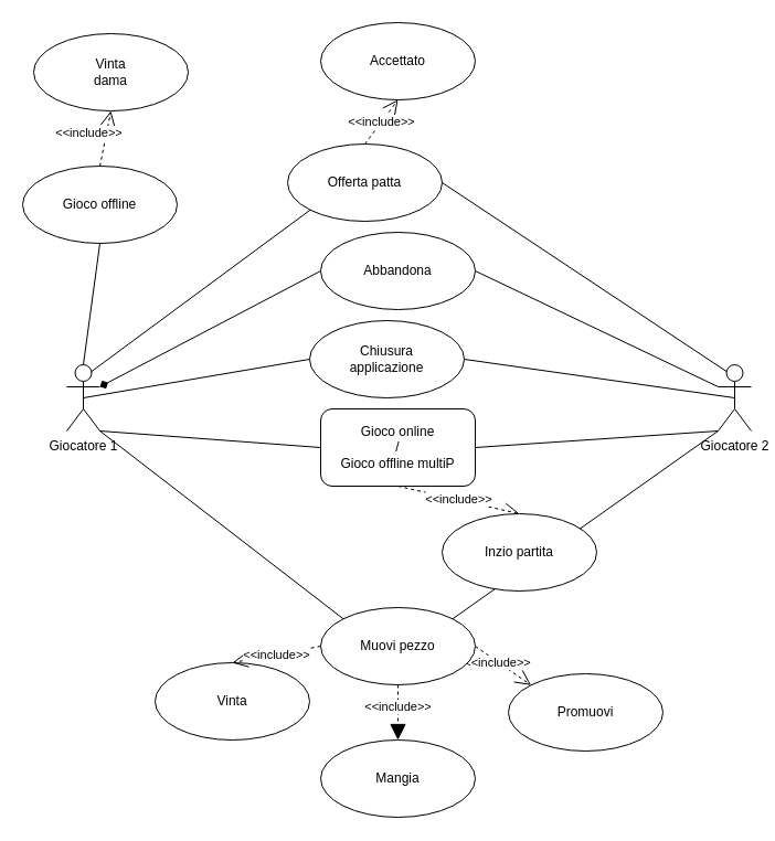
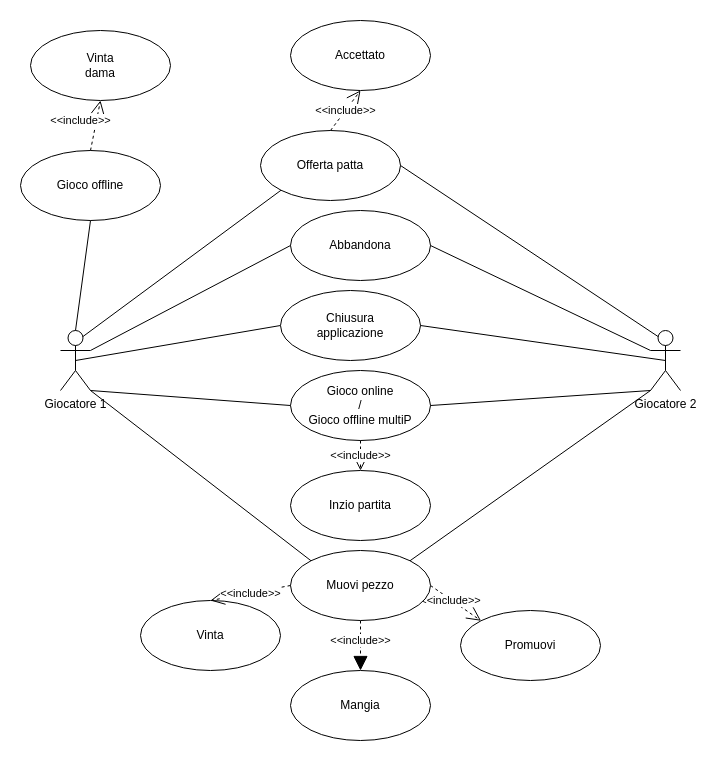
- <mxCell id="18" value="" style="endArrow=diamond;html=1;entryX=1;entryY=0.333;entryDx=0;entryDy=0;exitX=0;exitY=0.5;exitDx=0;exitDy=0;entryPerimeter=0;" parent="1" source="8" target="2" edge="1"><mxGeometry width="50" height="50" relative="1" as="geometry"><mxPoint x="150" y="220" as="sourcePoint" /><mxPoint x="220.503" y="300.251" as="targetPoint" /></mxGeometry></mxCell>
+ <mxCell id="18" value="" style="endArrow=none;html=1;entryX=1;entryY=0.333;entryDx=0;entryDy=0;exitX=0;exitY=0.5;exitDx=0;exitDy=0;entryPerimeter=0;" parent="1" source="8" target="2" edge="1"><mxGeometry width="50" height="50" relative="1" as="geometry"><mxPoint x="150" y="220" as="sourcePoint" /><mxPoint x="220.503" y="300.251" as="targetPoint" /></mxGeometry></mxCell>
- <mxCell id="3" value="Gioco online&lt;br&gt;/&lt;br&gt;Gioco offline multiP" style="whiteSpace=wrap;html=1;rounded=1;" parent="1" vertex="1"><mxGeometry x="290" y="370" width="140" height="70" as="geometry" /></mxCell>
+ <mxCell id="3" value="Gioco online&lt;br&gt;/&lt;br&gt;Gioco offline multiP" style="ellipse;whiteSpace=wrap;html=1;" parent="1" vertex="1"><mxGeometry x="290" y="370" width="140" height="70" as="geometry" /></mxCell>
- <mxCell id="17" value="Inzio partita" style="ellipse;whiteSpace=wrap;html=1;" parent="1" vertex="1"><mxGeometry x="400" y="465" width="140" height="70" as="geometry" /></mxCell>
+ <mxCell id="17" value="Inzio partita" style="ellipse;whiteSpace=wrap;html=1;" parent="1" vertex="1"><mxGeometry x="290" y="470" width="140" height="70" as="geometry" /></mxCell>
